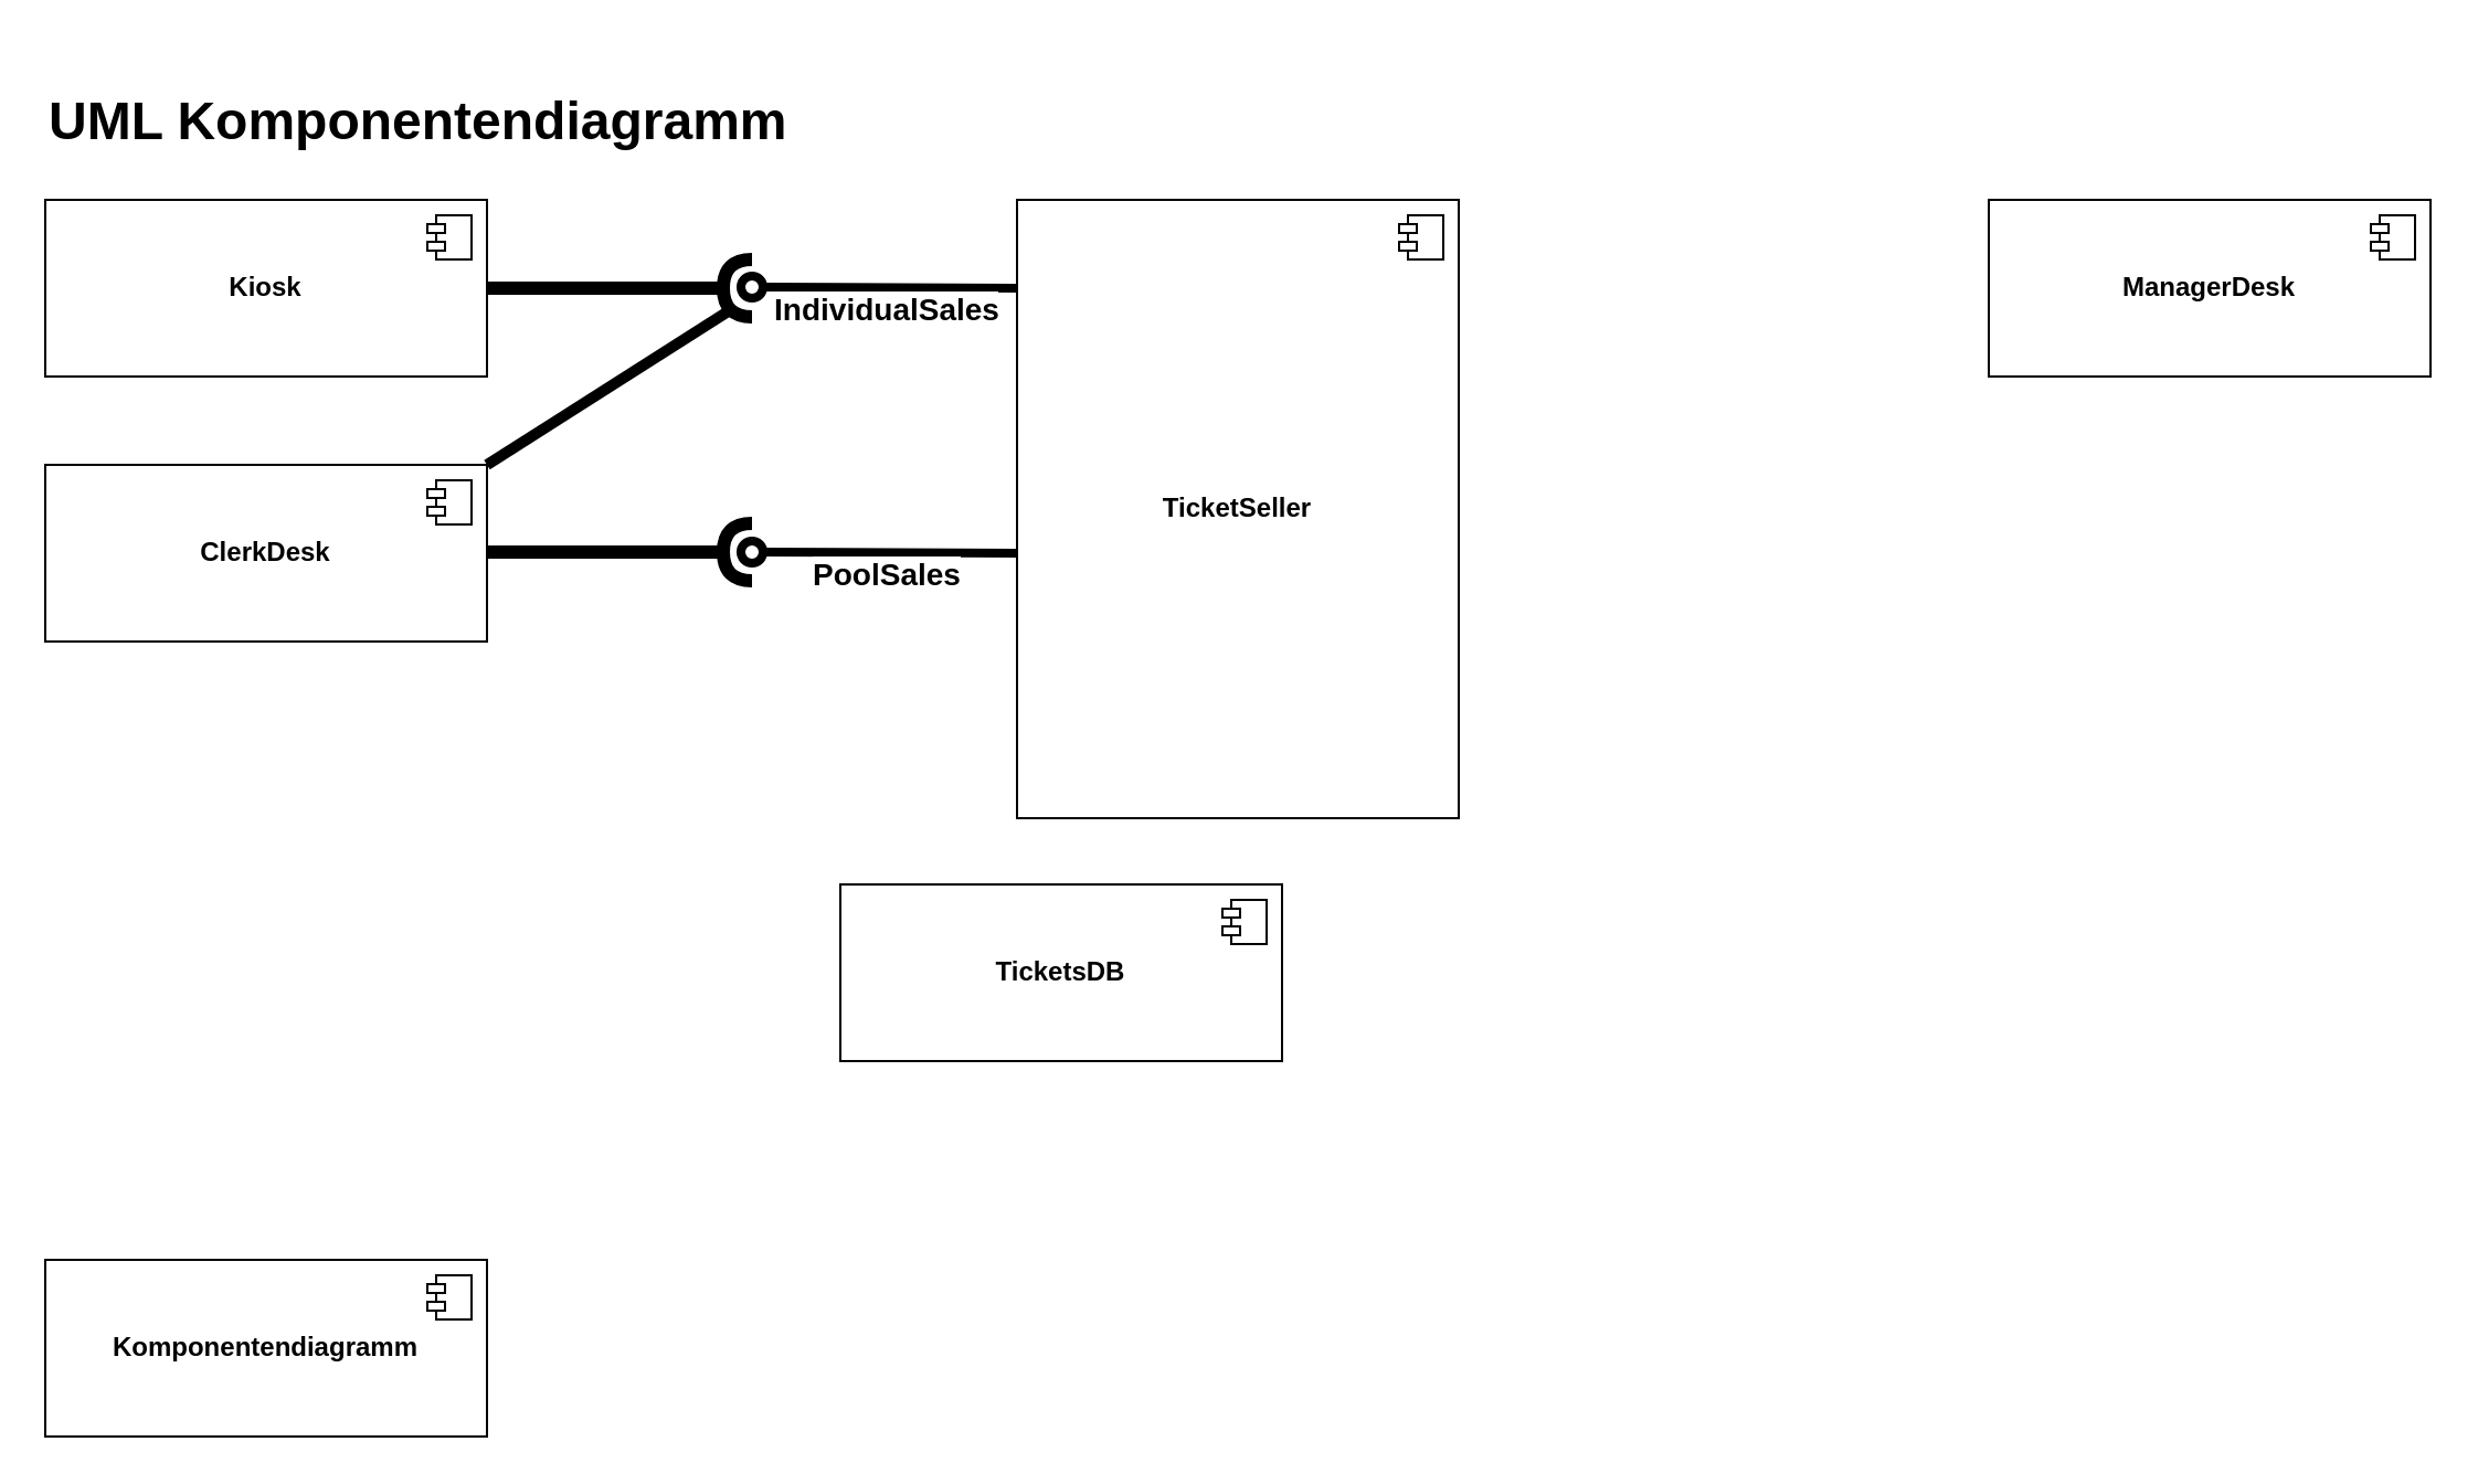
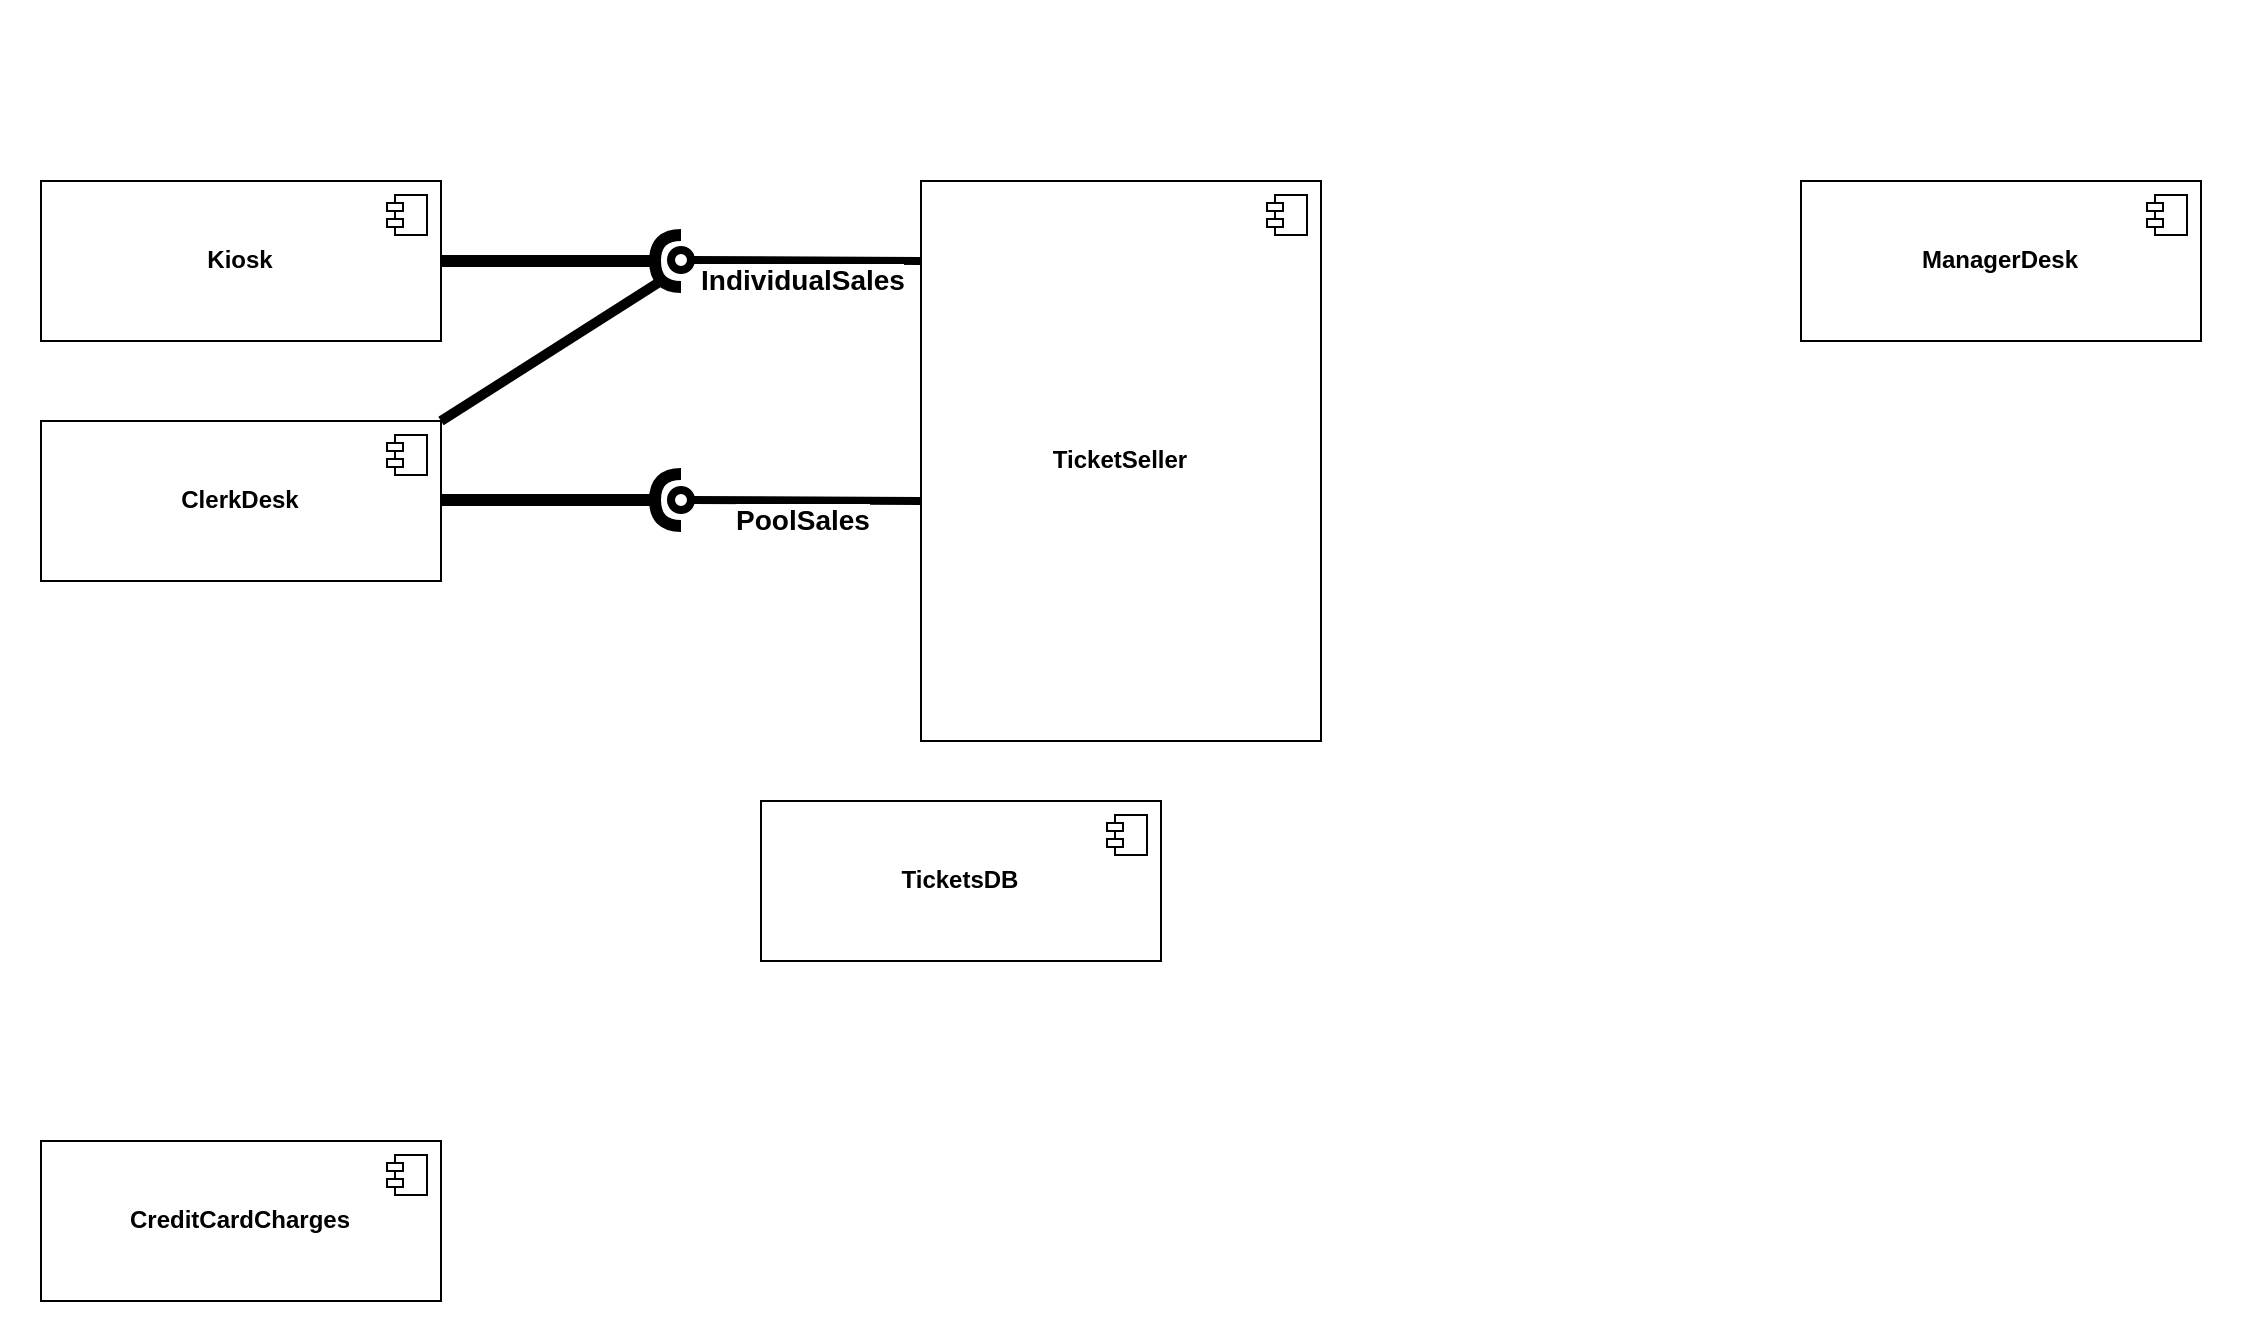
- <mxCell id="2" value="&lt;div align=&quot;left&quot;&gt;&lt;font size=&quot;1&quot;&gt;&lt;b&gt;&lt;font style=&quot;font-size: 24px;&quot;&gt;UML Komponentendiagramm&lt;/font&gt;&lt;/b&gt;&lt;/font&gt;&lt;/div&gt;" style="text;html=1;strokeColor=none;fillColor=none;align=left;verticalAlign=middle;whiteSpace=wrap;rounded=0;" vertex="1" parent="1"><mxGeometry x="20" y="20" width="360" height="70" as="geometry" /></mxCell>
- <mxCell id="17" value="&lt;b&gt;Komponentendiagramm&lt;/b&gt;" style="html=1;dropTarget=0;whiteSpace=wrap;" vertex="1" parent="1"><mxGeometry x="20" y="570" width="200" height="80" as="geometry" /></mxCell>
+ <mxCell id="17" value="&lt;b&gt;CreditCardCharges&lt;/b&gt;" style="html=1;dropTarget=0;whiteSpace=wrap;" vertex="1" parent="1"><mxGeometry x="20" y="570" width="200" height="80" as="geometry" /></mxCell>
